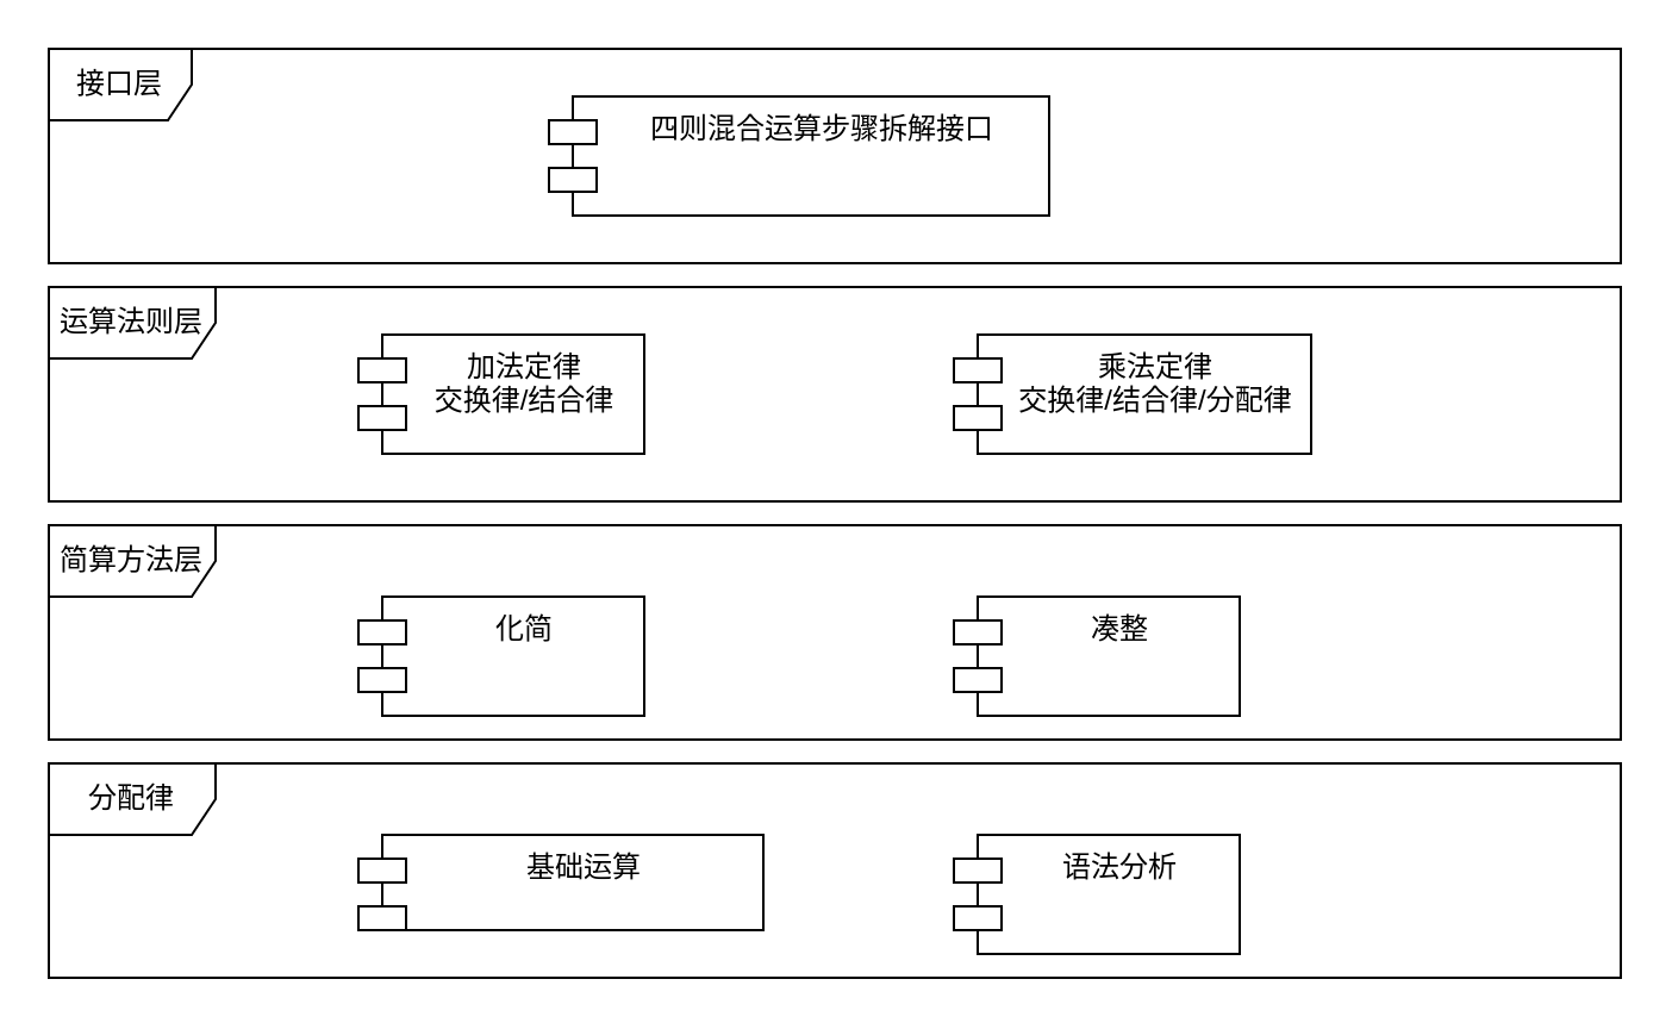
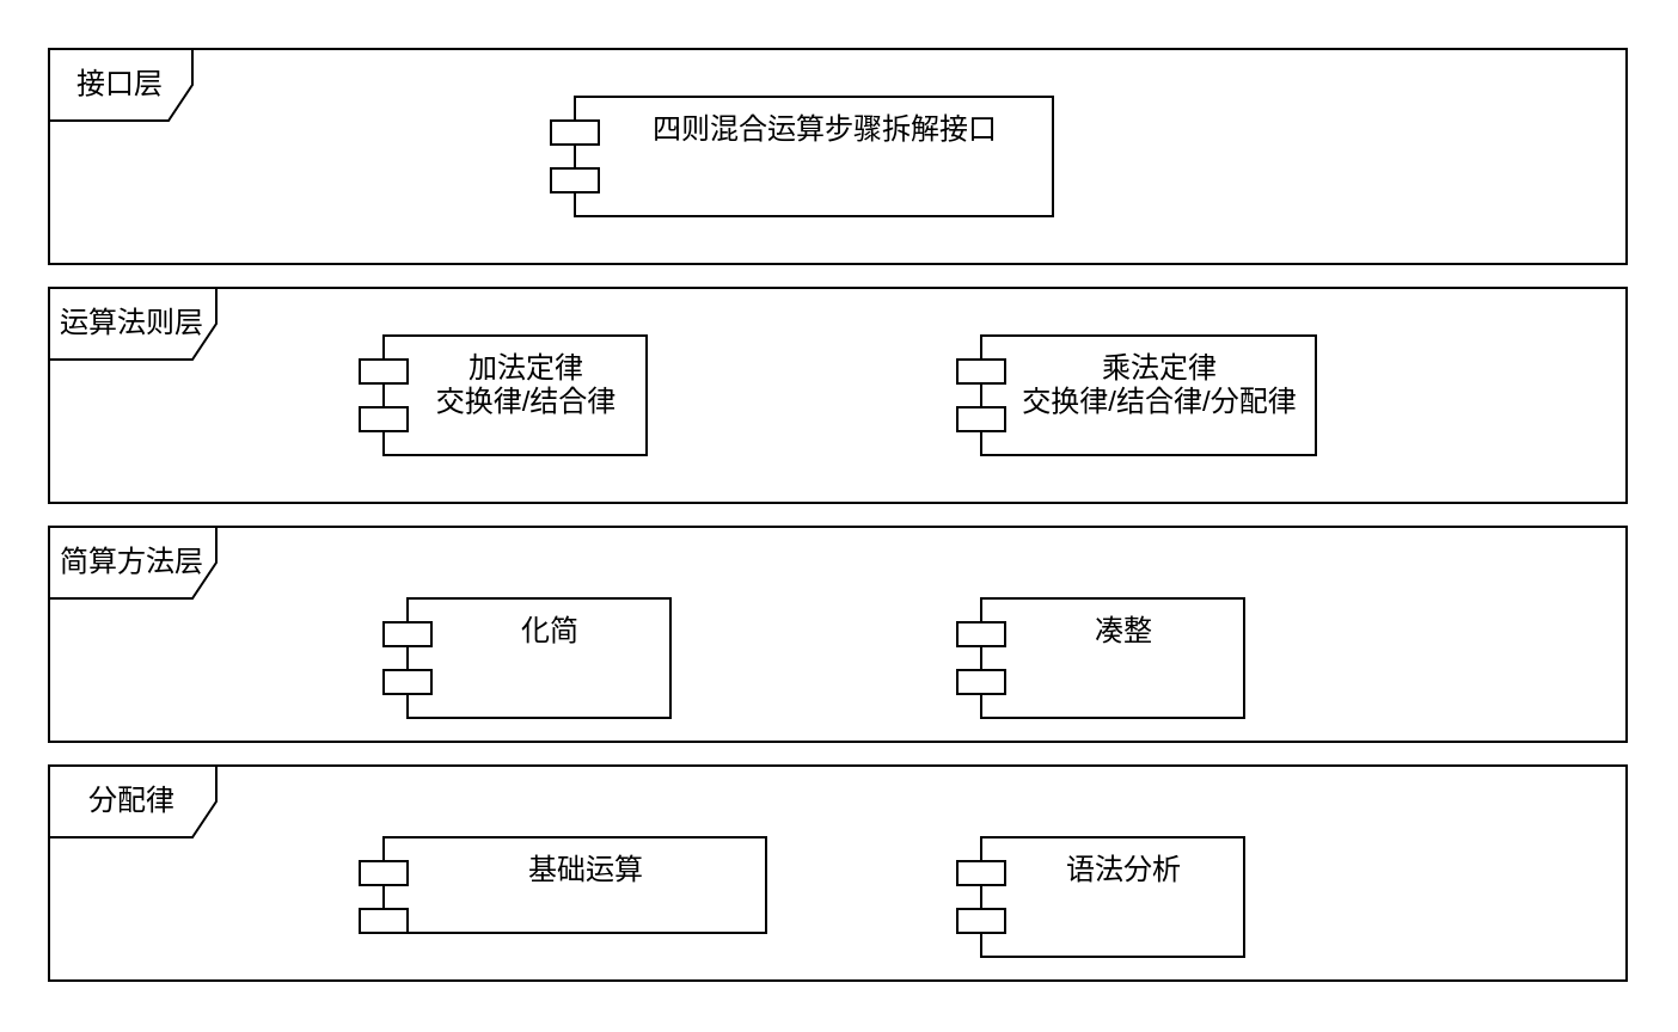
- <mxCell id="8" value="化简" style="shape=module;align=left;spacingLeft=20;align=center;verticalAlign=top;" vertex="1" parent="1"><mxGeometry x="150" y="250" width="120" height="50" as="geometry" /></mxCell>
+ <mxCell id="8" value="化简" style="shape=module;align=left;spacingLeft=20;align=center;verticalAlign=top;" vertex="1" parent="1"><mxGeometry x="160" y="250" width="120" height="50" as="geometry" /></mxCell>
